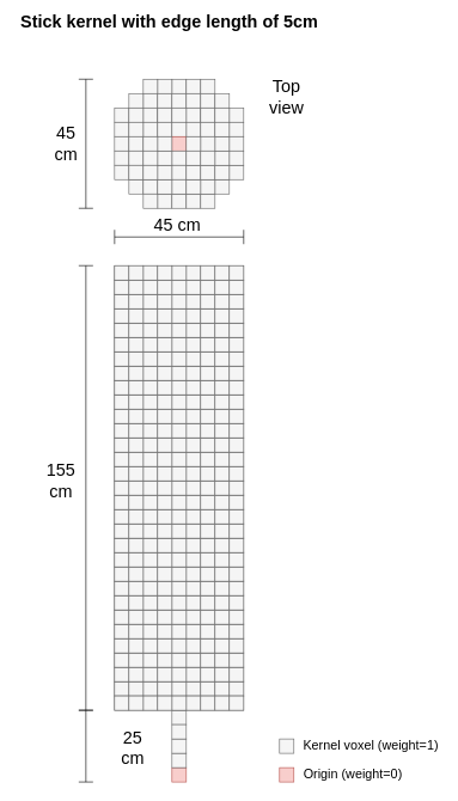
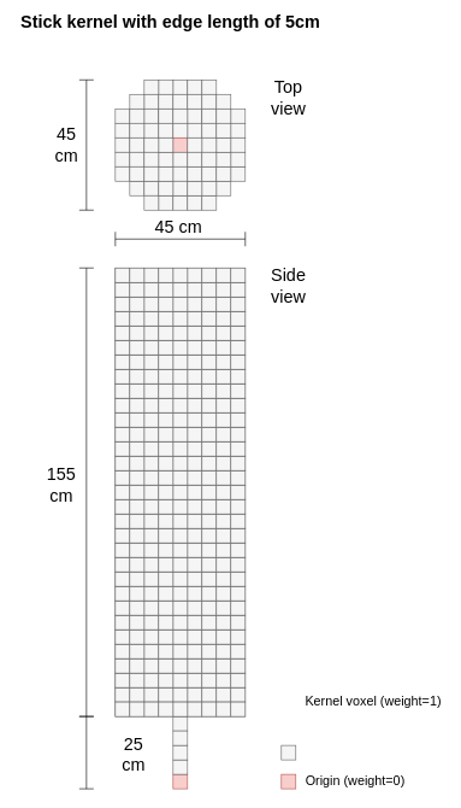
+ <mxCell id="398" value="Side view" style="text;html=1;strokeColor=none;fillColor=none;align=center;verticalAlign=middle;whiteSpace=wrap;rounded=0;fontSize=24;" parent="1" vertex="1"><mxGeometry x="369" y="380" width="60" height="30" as="geometry" /></mxCell>
- <mxCell id="402" value="Kernel voxel (weight=1)" style="text;html=1;align=center;verticalAlign=middle;resizable=0;points=[];autosize=1;strokeColor=none;fillColor=none;fontSize=18;" parent="1" vertex="1"><mxGeometry x="416" y="1025" width="200" height="30" as="geometry" /></mxCell>
+ <mxCell id="402" value="Kernel voxel (weight=1)" style="text;html=1;align=center;verticalAlign=middle;resizable=0;points=[];autosize=1;strokeColor=none;fillColor=none;fontSize=18;" parent="1" vertex="1"><mxGeometry x="416" y="955" width="200" height="30" as="geometry" /></mxCell>
